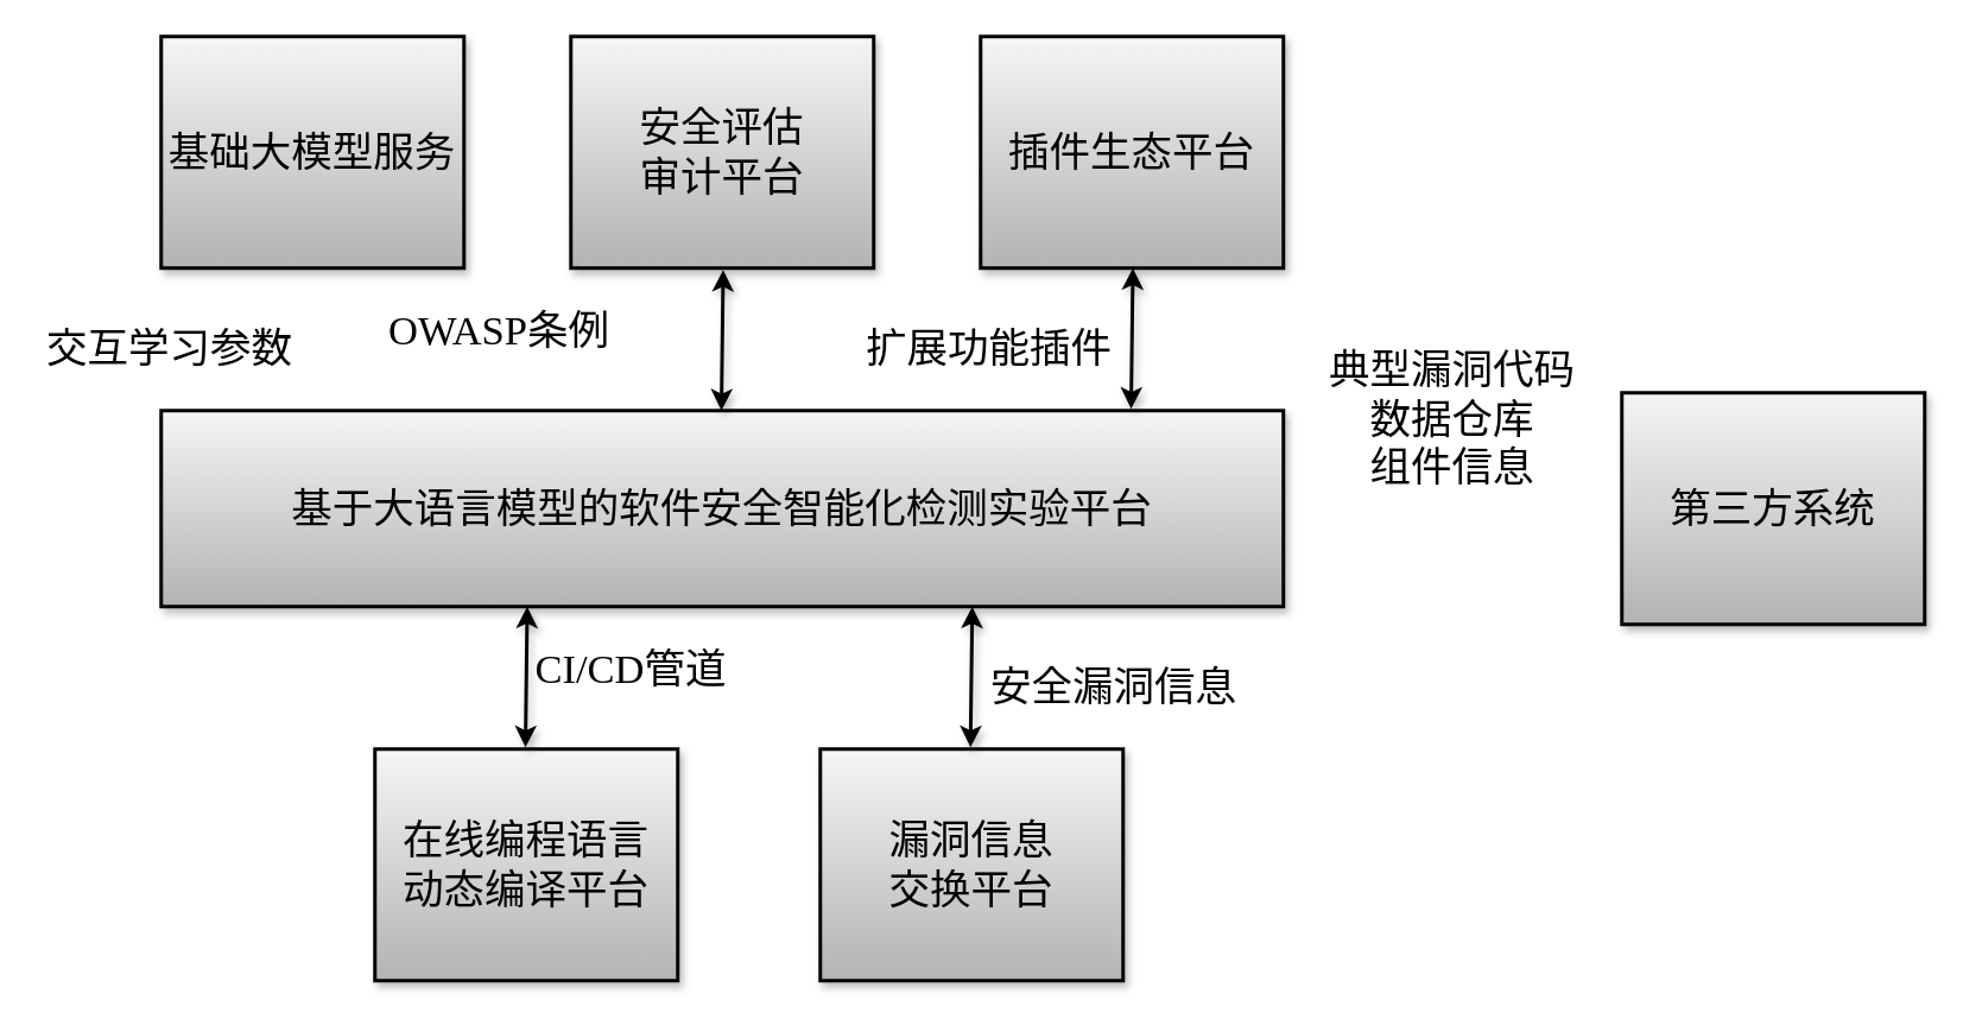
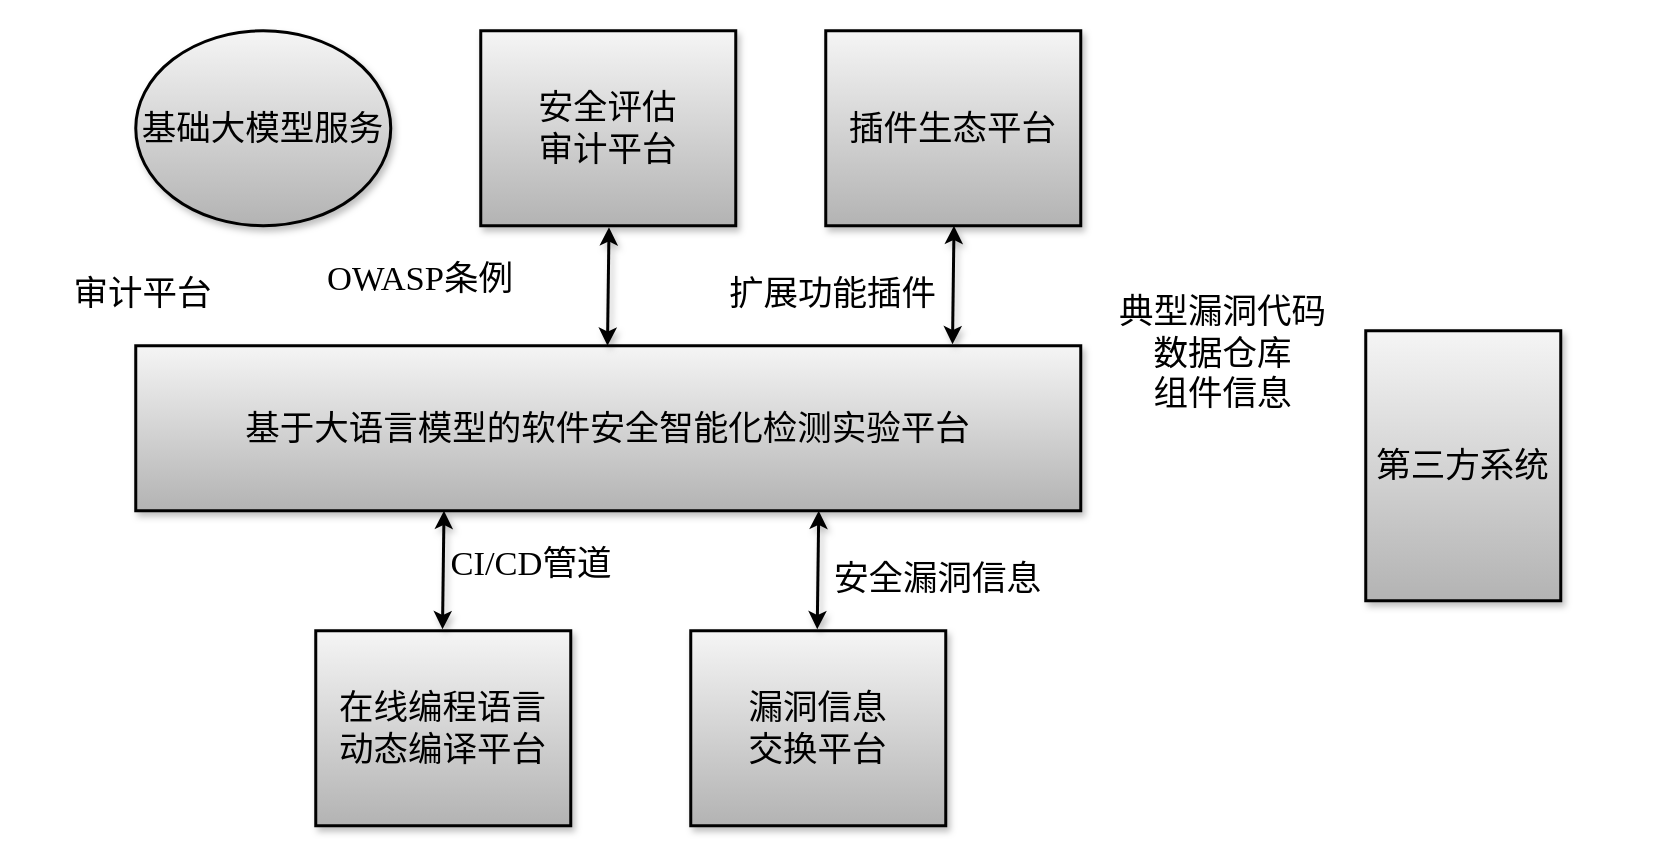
- <mxCell id="5" value="基础大模型服务" style="rounded=0;whiteSpace=wrap;html=1;fillColor=#f5f5f5;strokeWidth=2;fontFamily=宋体;fontSize=23;fillStyle=dots;gradientColor=#b3b3b3;strokeColor=#000000;shadow=1;" vertex="1" parent="1"><mxGeometry x="90" y="20" width="170" height="130" as="geometry" /></mxCell>
+ <mxCell id="5" value="基础大模型服务" style="ellipse;whiteSpace=wrap;html=1;fillColor=#f5f5f5;strokeWidth=2;fontFamily=宋体;fontSize=23;fillStyle=dots;gradientColor=#b3b3b3;strokeColor=#000000;shadow=1;" vertex="1" parent="1"><mxGeometry x="90" y="20" width="170" height="130" as="geometry" /></mxCell>
- <mxCell id="13" value="交互学习参数" style="text;html=1;align=center;verticalAlign=middle;whiteSpace=wrap;rounded=0;fontSize=23;fontFamily=宋体;shadow=1;" vertex="1" parent="1"><mxGeometry x="20" y="180" width="150" height="30" as="geometry" /></mxCell>
+ <mxCell id="13" value="审计平台" style="text;html=1;align=center;verticalAlign=middle;whiteSpace=wrap;rounded=0;fontSize=23;fontFamily=宋体;shadow=1;" vertex="1" parent="1"><mxGeometry x="20" y="180" width="150" height="30" as="geometry" /></mxCell>
- <mxCell id="8" value="第三方系统" style="rounded=0;whiteSpace=wrap;html=1;fillColor=#f5f5f5;strokeWidth=2;fontFamily=宋体;fontSize=23;fillStyle=dots;gradientColor=#b3b3b3;strokeColor=#000000;shadow=1;" vertex="1" parent="1"><mxGeometry x="910" y="220" width="170" height="130" as="geometry" /></mxCell>
+ <mxCell id="8" value="第三方系统" style="rounded=0;whiteSpace=wrap;html=1;fillColor=#f5f5f5;strokeWidth=2;fontFamily=宋体;fontSize=23;fillStyle=dots;gradientColor=#b3b3b3;strokeColor=#000000;shadow=1;" vertex="1" parent="1"><mxGeometry x="910" y="220" width="130" height="180" as="geometry" /></mxCell>
